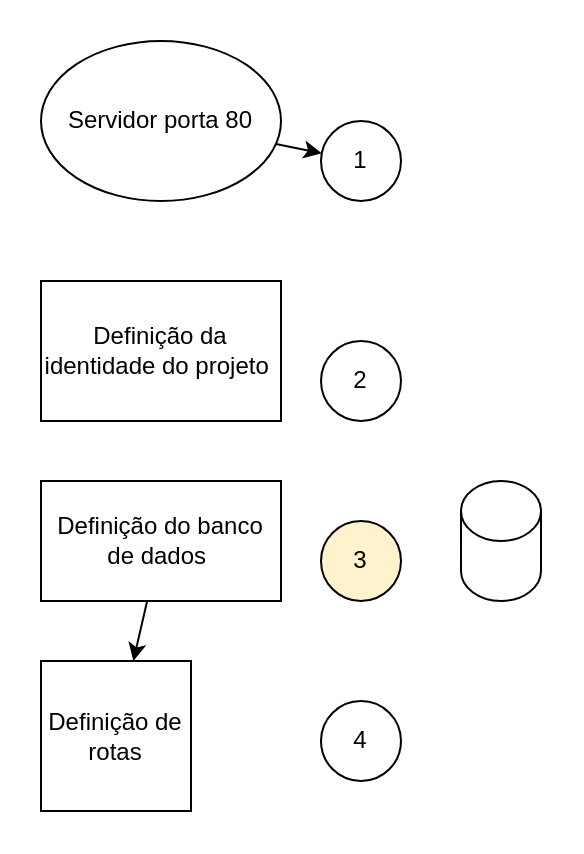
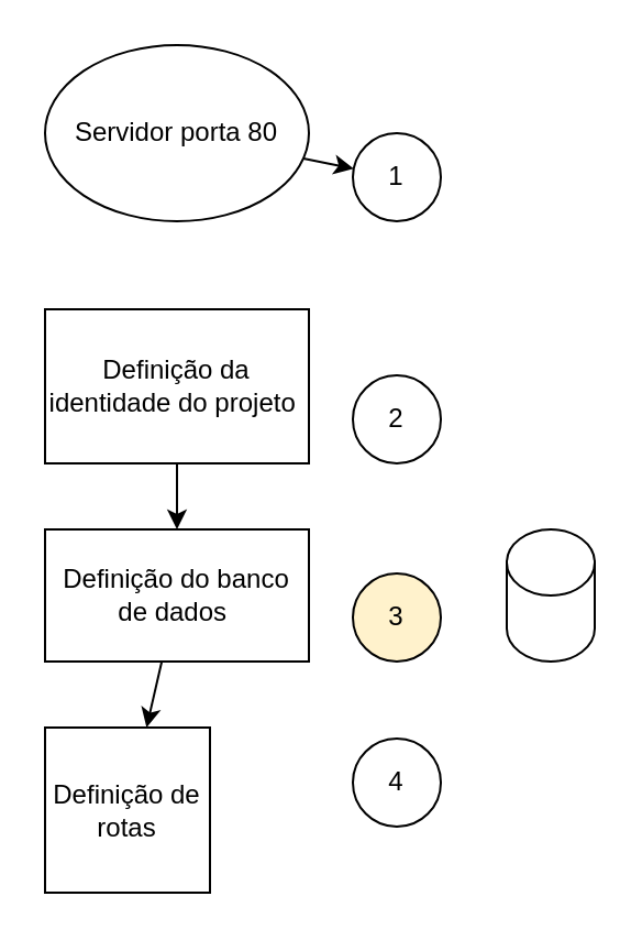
+ <mxCell id="4" value="" style="edgeStyle=none;html=1;" edge="1" parent="1" source="5" target="7"><mxGeometry relative="1" as="geometry" /></mxCell>
- <mxCell id="10" value="4" style="ellipse;whiteSpace=wrap;html=1;aspect=fixed;" vertex="1" parent="1"><mxGeometry x="160" y="350" width="40" height="40" as="geometry" /></mxCell>
+ <mxCell id="10" value="4" style="ellipse;whiteSpace=wrap;html=1;aspect=fixed;" vertex="1" parent="1"><mxGeometry x="160" y="335" width="40" height="40" as="geometry" /></mxCell>
